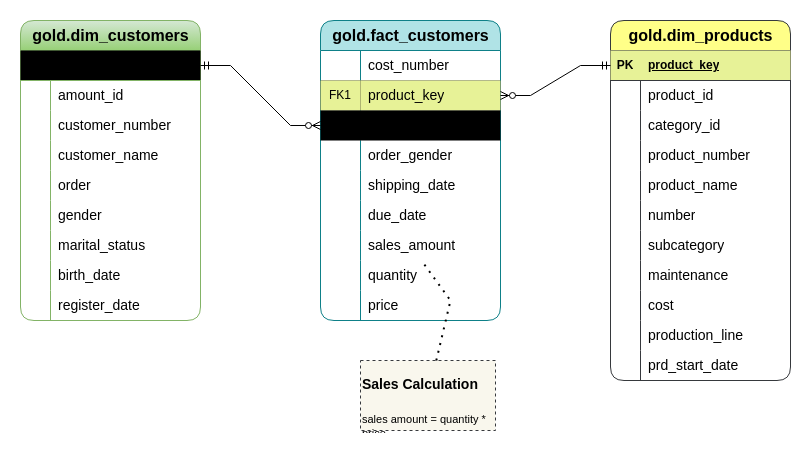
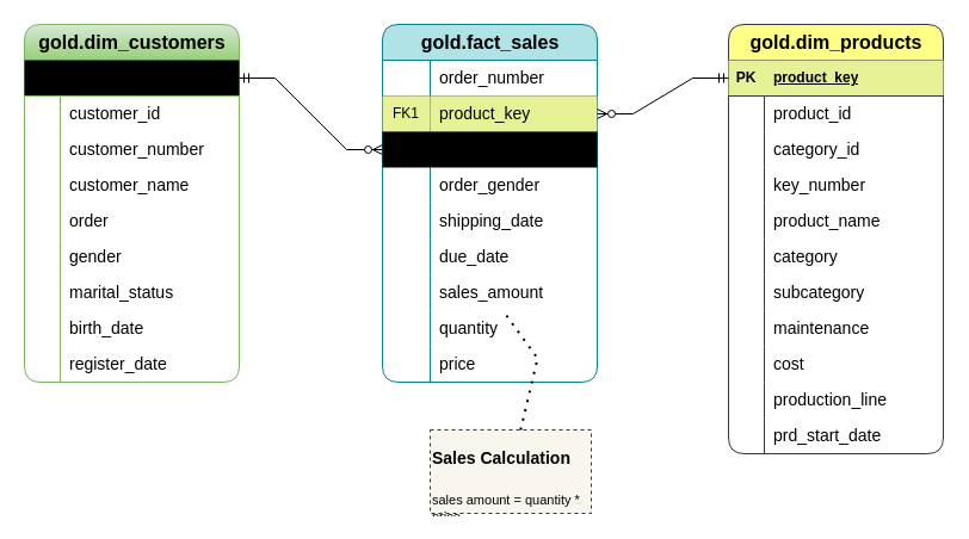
- <mxCell id="2" value="&lt;font style=&quot;font-size: 16px;&quot;&gt;gold.fact_customers&lt;/font&gt;" style="shape=table;startSize=30;container=1;collapsible=1;childLayout=tableLayout;fixedRows=1;rowLines=0;fontStyle=1;align=center;resizeLast=1;html=1;shadow=0;swimlaneLine=1;rounded=1;fillColor=#b0e3e6;strokeColor=#0e8088;" vertex="1" parent="1"><mxGeometry x="320" y="20" width="180" height="300" as="geometry" /></mxCell>
+ <mxCell id="2" value="&lt;font style=&quot;font-size: 16px;&quot;&gt;gold.fact_sales&lt;/font&gt;" style="shape=table;startSize=30;container=1;collapsible=1;childLayout=tableLayout;fixedRows=1;rowLines=0;fontStyle=1;align=center;resizeLast=1;html=1;shadow=0;swimlaneLine=1;rounded=1;fillColor=#b0e3e6;strokeColor=#0e8088;" vertex="1" parent="1"><mxGeometry x="320" y="20" width="180" height="300" as="geometry" /></mxCell>
- <mxCell id="5" value="cost_number" style="shape=partialRectangle;connectable=0;fillColor=none;top=0;left=0;bottom=0;right=0;align=left;spacingLeft=6;overflow=hidden;whiteSpace=wrap;html=1;fontSize=14;" vertex="1" parent="3"><mxGeometry x="40" width="140" height="30" as="geometry"><mxRectangle width="140" height="30" as="alternateBounds" /></mxGeometry></mxCell>
+ <mxCell id="5" value="order_number" style="shape=partialRectangle;connectable=0;fillColor=none;top=0;left=0;bottom=0;right=0;align=left;spacingLeft=6;overflow=hidden;whiteSpace=wrap;html=1;fontSize=14;" vertex="1" parent="3"><mxGeometry x="40" width="140" height="30" as="geometry"><mxRectangle width="140" height="30" as="alternateBounds" /></mxGeometry></mxCell>
- <mxCell id="70" value="amount_id" style="shape=partialRectangle;connectable=0;fillColor=none;top=0;left=0;bottom=0;right=0;align=left;spacingLeft=6;overflow=hidden;whiteSpace=wrap;html=1;fontSize=14;" vertex="1" parent="68"><mxGeometry x="30" width="150" height="30" as="geometry"><mxRectangle width="150" height="30" as="alternateBounds" /></mxGeometry></mxCell>
+ <mxCell id="70" value="customer_id" style="shape=partialRectangle;connectable=0;fillColor=none;top=0;left=0;bottom=0;right=0;align=left;spacingLeft=6;overflow=hidden;whiteSpace=wrap;html=1;fontSize=14;" vertex="1" parent="68"><mxGeometry x="30" width="150" height="30" as="geometry"><mxRectangle width="150" height="30" as="alternateBounds" /></mxGeometry></mxCell>
- <mxCell id="42" value="product_number" style="shape=partialRectangle;connectable=0;fillColor=none;top=0;left=0;bottom=0;right=0;align=left;spacingLeft=6;overflow=hidden;whiteSpace=wrap;html=1;fontSize=14;" vertex="1" parent="40"><mxGeometry x="30" width="150" height="30" as="geometry"><mxRectangle width="150" height="30" as="alternateBounds" /></mxGeometry></mxCell>
+ <mxCell id="42" value="key_number" style="shape=partialRectangle;connectable=0;fillColor=none;top=0;left=0;bottom=0;right=0;align=left;spacingLeft=6;overflow=hidden;whiteSpace=wrap;html=1;fontSize=14;" vertex="1" parent="40"><mxGeometry x="30" width="150" height="30" as="geometry"><mxRectangle width="150" height="30" as="alternateBounds" /></mxGeometry></mxCell>
- <mxCell id="48" value="number" style="shape=partialRectangle;connectable=0;fillColor=none;top=0;left=0;bottom=0;right=0;align=left;spacingLeft=6;overflow=hidden;whiteSpace=wrap;html=1;fontSize=14;" vertex="1" parent="46"><mxGeometry x="30" width="150" height="30" as="geometry"><mxRectangle width="150" height="30" as="alternateBounds" /></mxGeometry></mxCell>
+ <mxCell id="48" value="category" style="shape=partialRectangle;connectable=0;fillColor=none;top=0;left=0;bottom=0;right=0;align=left;spacingLeft=6;overflow=hidden;whiteSpace=wrap;html=1;fontSize=14;" vertex="1" parent="46"><mxGeometry x="30" width="150" height="30" as="geometry"><mxRectangle width="150" height="30" as="alternateBounds" /></mxGeometry></mxCell>
